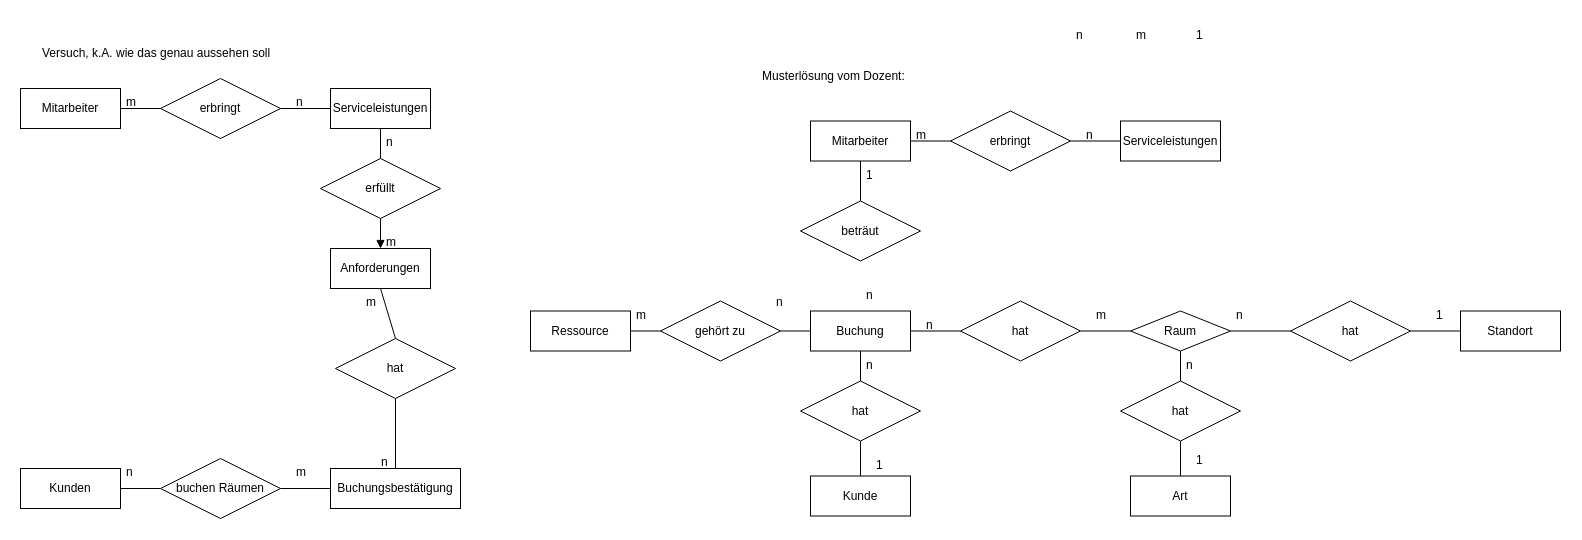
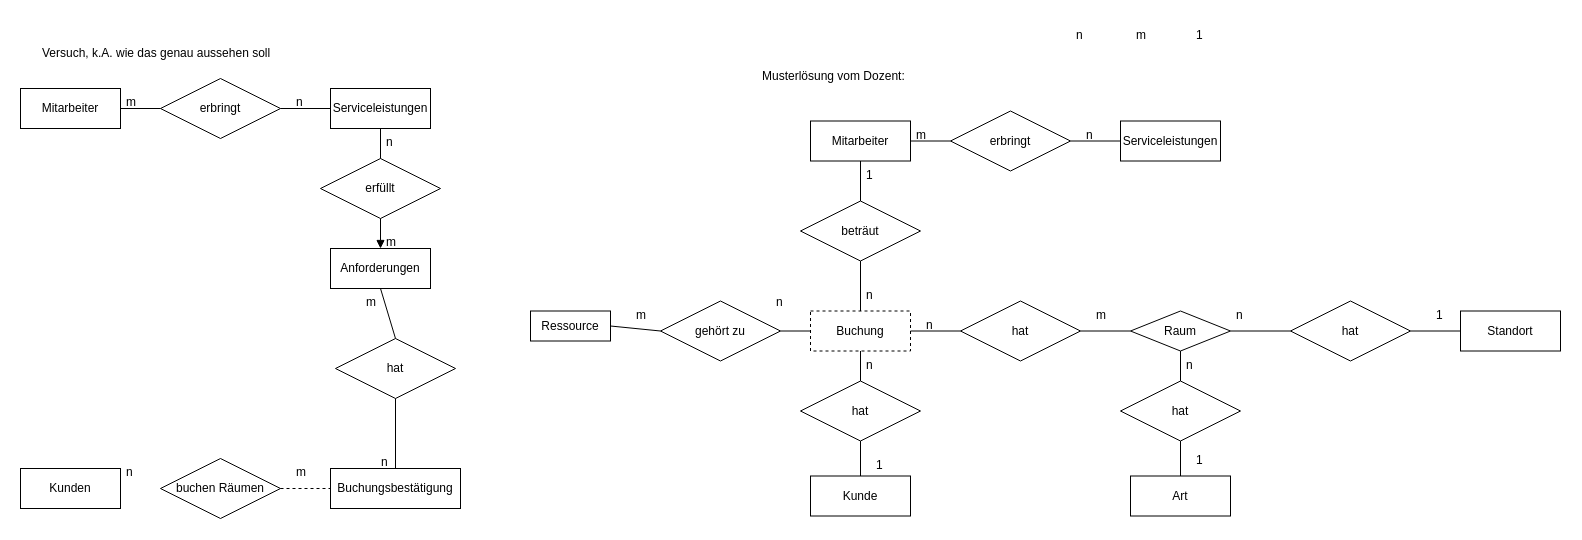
+ <mxCell id="49" value="" style="endArrow=none;html=1;rounded=0;exitX=0.5;exitY=1;exitDx=0;exitDy=0;entryX=0.5;entryY=0;entryDx=0;entryDy=0;" edge="1" parent="1" source="37" target="48"><mxGeometry relative="1" as="geometry"><mxPoint x="870" y="240.5" as="sourcePoint" /><mxPoint x="1030" y="240.5" as="targetPoint" /></mxGeometry></mxCell>
- <mxCell id="69" value="Ressource" style="whiteSpace=wrap;html=1;align=center;" vertex="1" parent="1"><mxGeometry x="530" y="310.5" width="100" height="40" as="geometry" /></mxCell>
+ <mxCell id="69" value="Ressource" style="whiteSpace=wrap;html=1;align=center;" vertex="1" parent="1"><mxGeometry x="530" y="310.5" width="80" height="30" as="geometry" /></mxCell>
- <mxCell id="48" value="Buchung" style="whiteSpace=wrap;html=1;align=center;" vertex="1" parent="1"><mxGeometry x="810" y="310.5" width="100" height="40" as="geometry" /></mxCell>
+ <mxCell id="48" value="Buchung" style="whiteSpace=wrap;html=1;align=center;dashed=1;" vertex="1" parent="1"><mxGeometry x="810" y="310.5" width="100" height="40" as="geometry" /></mxCell>
- <mxCell id="15" value="" style="endArrow=none;html=1;rounded=0;exitX=1;exitY=0.5;exitDx=0;exitDy=0;entryX=0;entryY=0.5;entryDx=0;entryDy=0;" parent="1" source="14" target="16" edge="1"><mxGeometry relative="1" as="geometry"><mxPoint x="200" y="428" as="sourcePoint" /><mxPoint x="360" y="428" as="targetPoint" /></mxGeometry></mxCell>
- <mxCell id="17" value="" style="endArrow=none;html=1;rounded=0;exitX=1;exitY=0.5;exitDx=0;exitDy=0;entryX=0;entryY=0.5;entryDx=0;entryDy=0;" parent="1" source="16" target="10" edge="1"><mxGeometry relative="1" as="geometry"><mxPoint x="200" y="428" as="sourcePoint" /><mxPoint x="360" y="428" as="targetPoint" /></mxGeometry></mxCell>
+ <mxCell id="17" value="" style="endArrow=none;html=1;rounded=0;exitX=1;exitY=0.5;exitDx=0;exitDy=0;entryX=0;entryY=0.5;entryDx=0;entryDy=0;dashed=1;" parent="1" source="16" target="10" edge="1"><mxGeometry relative="1" as="geometry"><mxPoint x="200" y="428" as="sourcePoint" /><mxPoint x="360" y="428" as="targetPoint" /></mxGeometry></mxCell>
